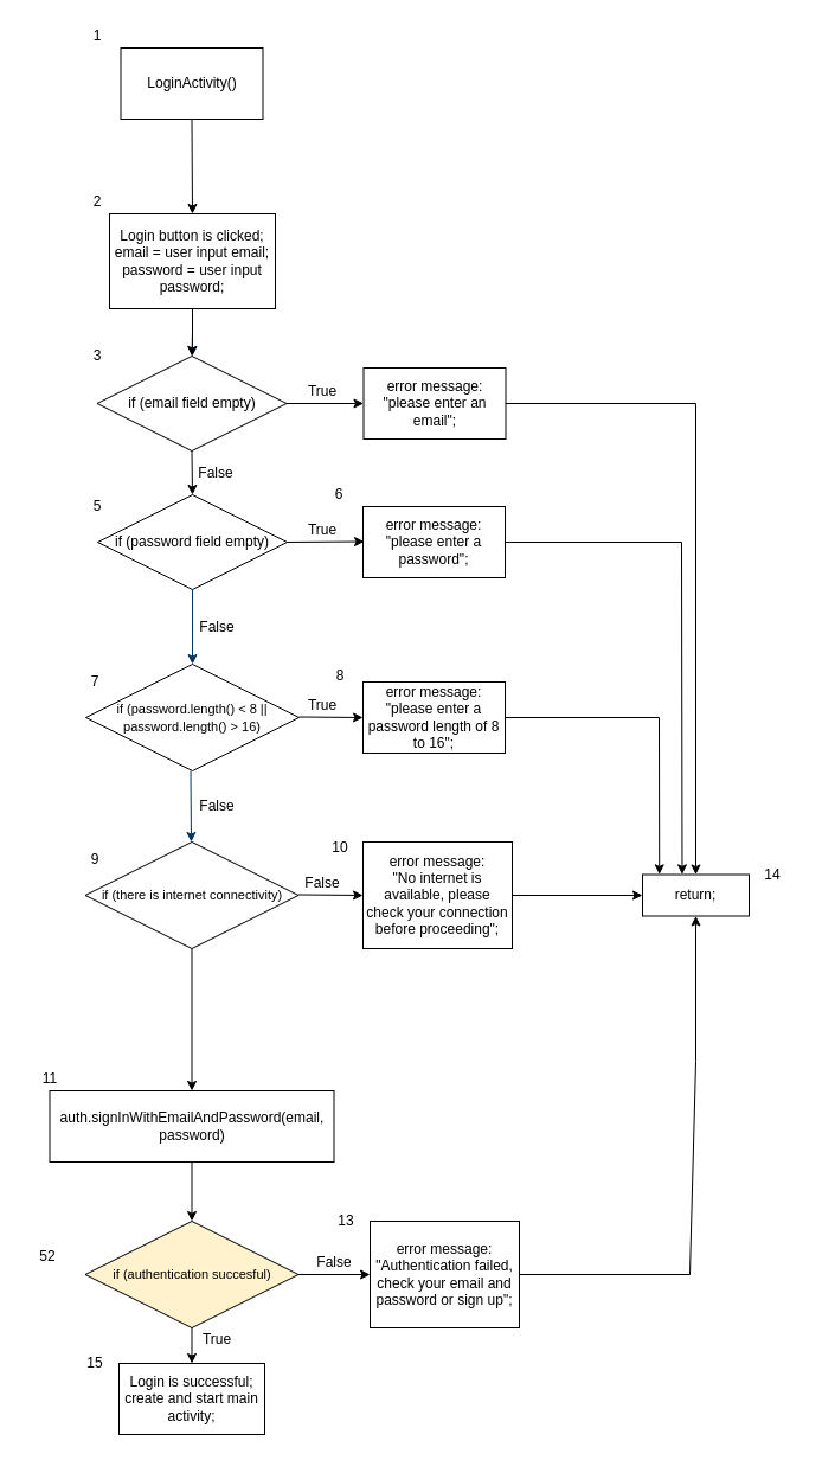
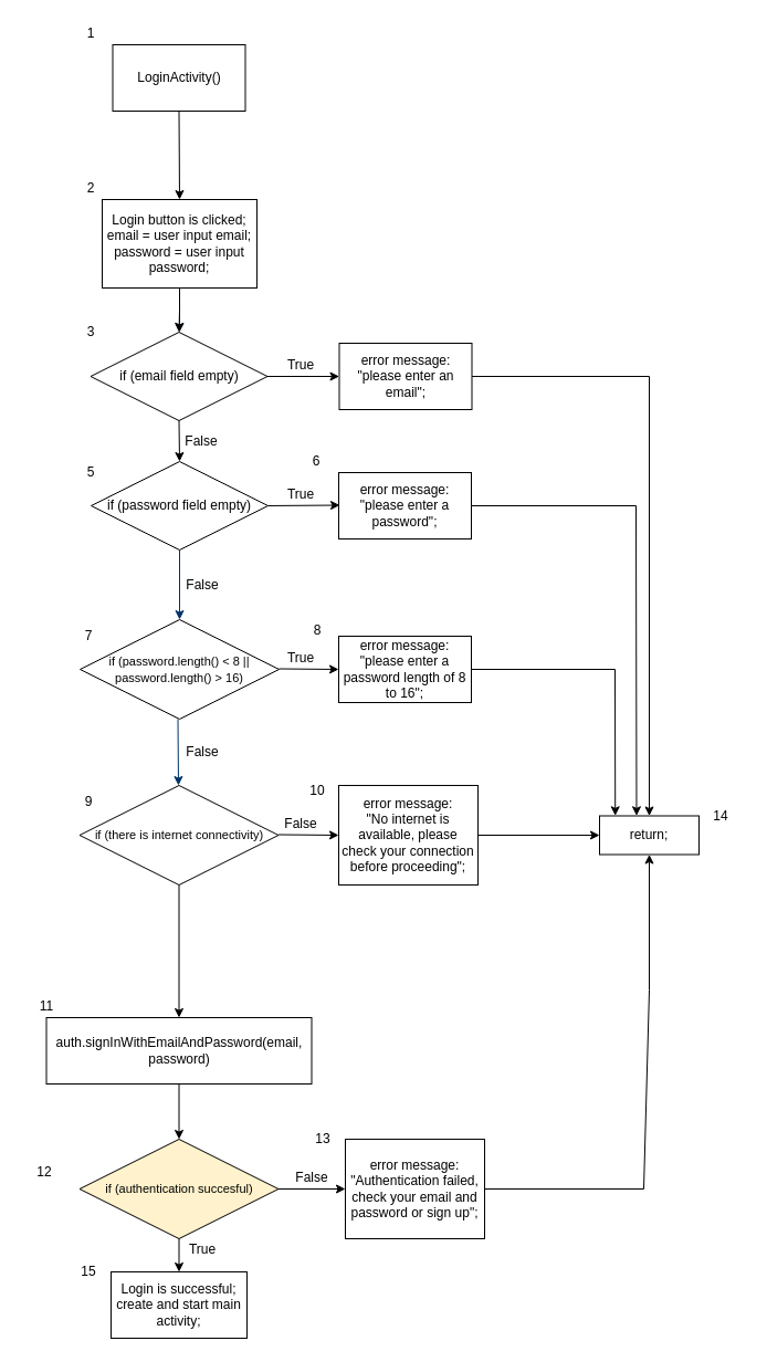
- <mxCell id="56" value="52" style="text;html=1;strokeColor=none;fillColor=none;align=center;verticalAlign=middle;whiteSpace=wrap;rounded=0;" vertex="1" parent="1"><mxGeometry x="20" y="1050" width="40" height="20" as="geometry" /></mxCell>
+ <mxCell id="56" value="12" style="text;html=1;strokeColor=none;fillColor=none;align=center;verticalAlign=middle;whiteSpace=wrap;rounded=0;" vertex="1" parent="1"><mxGeometry x="20" y="1050" width="40" height="20" as="geometry" /></mxCell>
